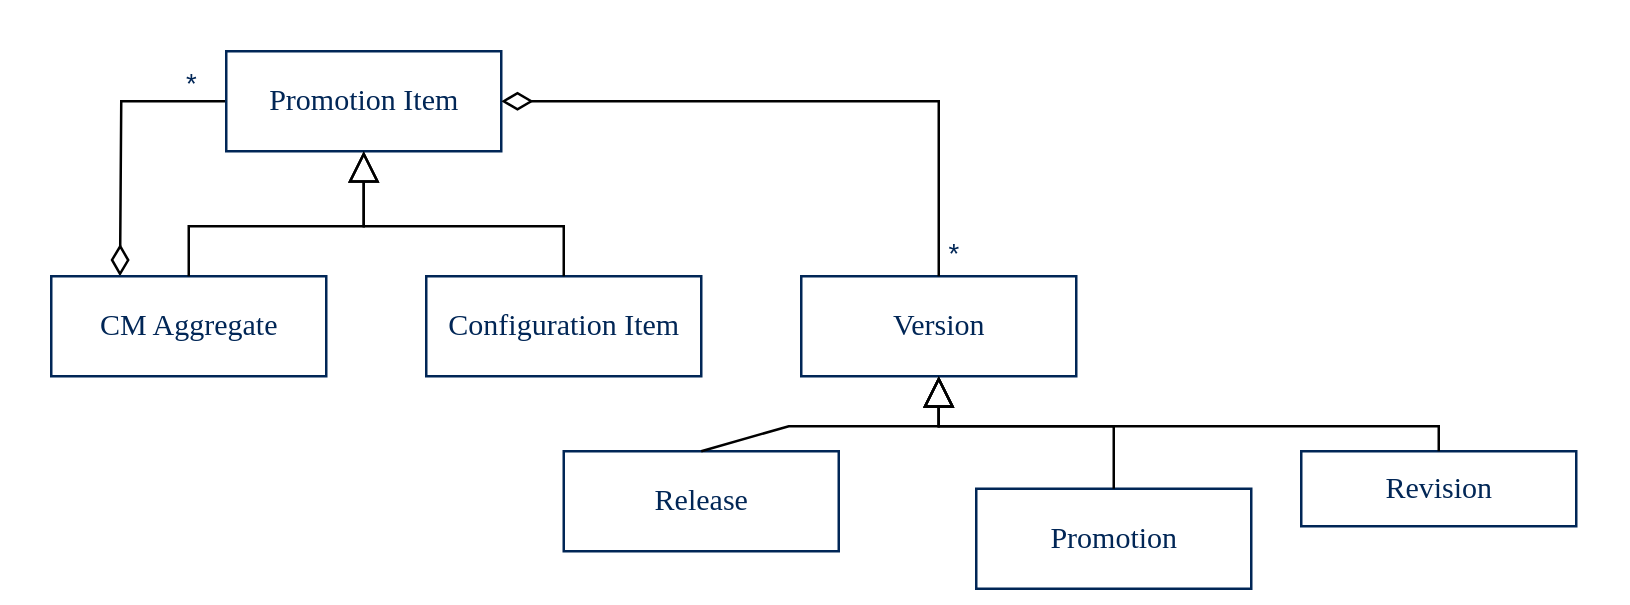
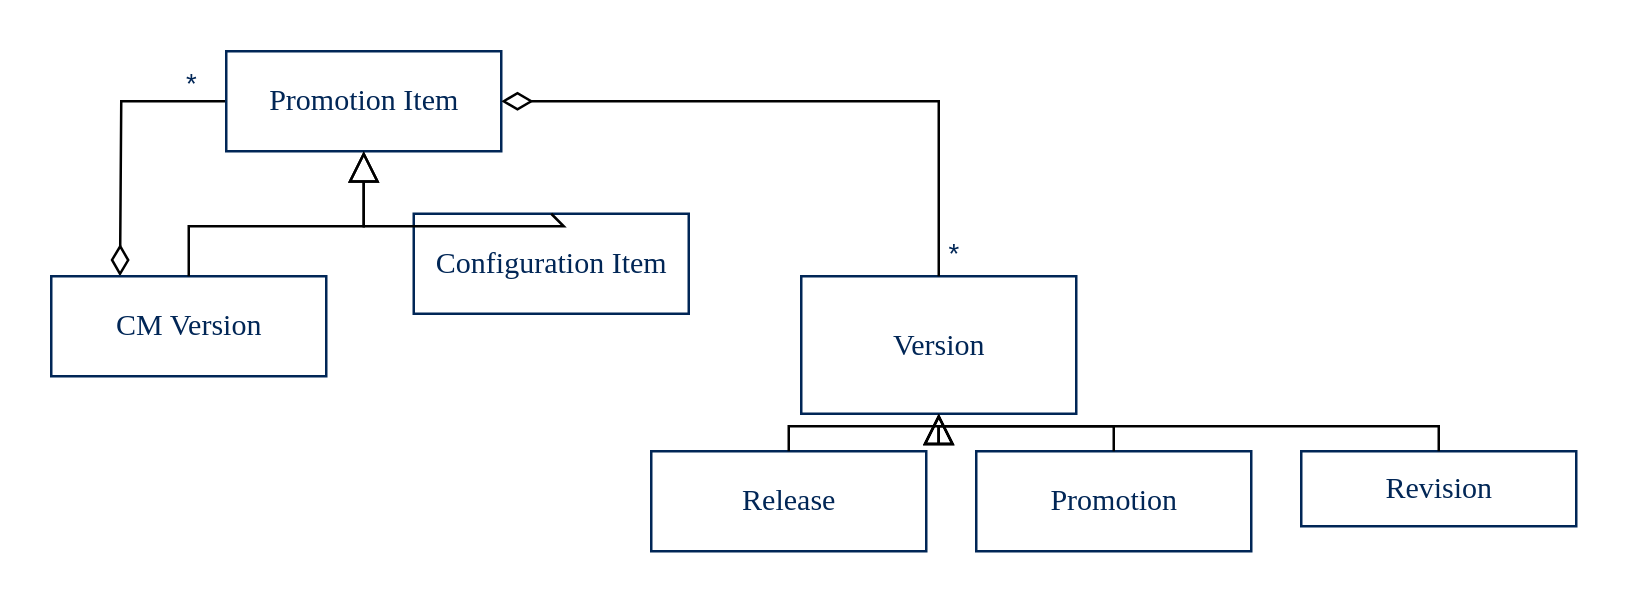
- <mxCell id="5" value="CM Aggregate" style="html=1;strokeColor=#012656;fillColor=none;fontColor=#012656;fontFamily=TitilliumText25L;" parent="1" vertex="1"><mxGeometry x="20" y="110" width="110" height="40" as="geometry" /></mxCell>
+ <mxCell id="5" value="CM Version" style="html=1;strokeColor=#012656;fillColor=none;fontColor=#012656;fontFamily=TitilliumText25L;" parent="1" vertex="1"><mxGeometry x="20" y="110" width="110" height="40" as="geometry" /></mxCell>
- <mxCell id="6" value="Configuration Item" style="html=1;strokeColor=#012656;fillColor=none;fontColor=#012656;fontFamily=TitilliumText25L;" parent="1" vertex="1"><mxGeometry x="170" y="110" width="110" height="40" as="geometry" /></mxCell>
+ <mxCell id="6" value="Configuration Item" style="html=1;strokeColor=#012656;fillColor=none;fontColor=#012656;fontFamily=TitilliumText25L;" parent="1" vertex="1"><mxGeometry x="165" y="85" width="110" height="40" as="geometry" /></mxCell>
- <mxCell id="9" value="Version" style="html=1;strokeColor=#012656;fillColor=none;fontColor=#012656;fontFamily=TitilliumText25L;" parent="1" vertex="1"><mxGeometry x="320" y="110" width="110" height="40" as="geometry" /></mxCell>
+ <mxCell id="9" value="Version" style="html=1;strokeColor=#012656;fillColor=none;fontColor=#012656;fontFamily=TitilliumText25L;" parent="1" vertex="1"><mxGeometry x="320" y="110" width="110" height="55" as="geometry" /></mxCell>
- <mxCell id="12" value="Release" style="html=1;strokeColor=#012656;fillColor=none;fontColor=#012656;fontFamily=TitilliumText25L;" parent="1" vertex="1"><mxGeometry x="225" y="180" width="110" height="40" as="geometry" /></mxCell>
+ <mxCell id="12" value="Release" style="html=1;strokeColor=#012656;fillColor=none;fontColor=#012656;fontFamily=TitilliumText25L;" parent="1" vertex="1"><mxGeometry x="260" y="180" width="110" height="40" as="geometry" /></mxCell>
- <mxCell id="13" value="Promotion" style="html=1;strokeColor=#012656;fillColor=none;fontColor=#012656;fontFamily=TitilliumText25L;" parent="1" vertex="1"><mxGeometry x="390" y="195" width="110" height="40" as="geometry" /></mxCell>
+ <mxCell id="13" value="Promotion" style="html=1;strokeColor=#012656;fillColor=none;fontColor=#012656;fontFamily=TitilliumText25L;" parent="1" vertex="1"><mxGeometry x="390" y="180" width="110" height="40" as="geometry" /></mxCell>
